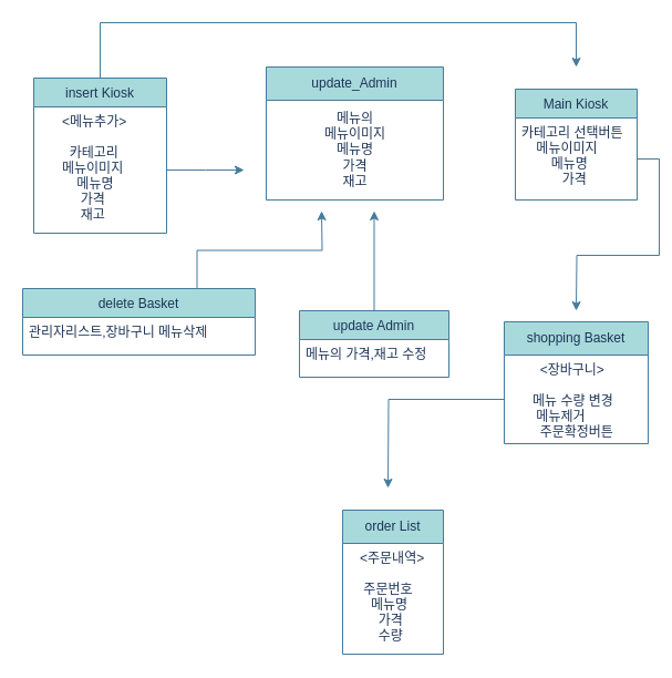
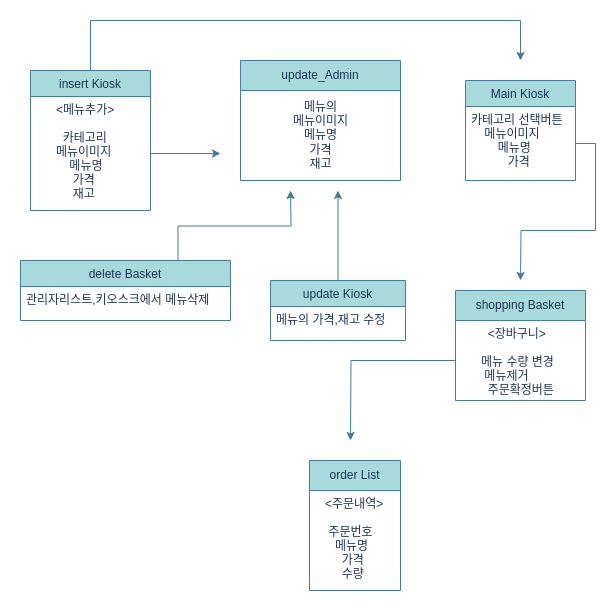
- <mxCell id="7" value="update Admin" style="swimlane;fontStyle=0;align=center;verticalAlign=top;childLayout=stackLayout;horizontal=1;startSize=26;horizontalStack=0;resizeParent=1;resizeLast=0;collapsible=1;marginBottom=0;rounded=0;shadow=0;strokeWidth=1;labelBackgroundColor=none;fillColor=#A8DADC;strokeColor=#457B9D;fontColor=#1D3557;" parent="1" vertex="1"><mxGeometry x="270" y="280" width="135" height="60" as="geometry"><mxRectangle x="340" y="380" width="170" height="26" as="alternateBounds" /></mxGeometry></mxCell>
+ <mxCell id="7" value="update Kiosk" style="swimlane;fontStyle=0;align=center;verticalAlign=top;childLayout=stackLayout;horizontal=1;startSize=26;horizontalStack=0;resizeParent=1;resizeLast=0;collapsible=1;marginBottom=0;rounded=0;shadow=0;strokeWidth=1;labelBackgroundColor=none;fillColor=#A8DADC;strokeColor=#457B9D;fontColor=#1D3557;" parent="1" vertex="1"><mxGeometry x="270" y="280" width="135" height="60" as="geometry"><mxRectangle x="340" y="380" width="170" height="26" as="alternateBounds" /></mxGeometry></mxCell>
- <mxCell id="21" value="관리자리스트,장바구니 메뉴삭제" style="text;align=left;verticalAlign=top;spacingLeft=4;spacingRight=4;overflow=hidden;rotatable=0;points=[[0,0.5],[1,0.5]];portConstraint=eastwest;fontStyle=0;labelBackgroundColor=none;fontColor=#1D3557;" vertex="1" parent="20"><mxGeometry y="26" width="210" height="24" as="geometry" /></mxCell>
+ <mxCell id="21" value="관리자리스트,키오스크에서 메뉴삭제" style="text;align=left;verticalAlign=top;spacingLeft=4;spacingRight=4;overflow=hidden;rotatable=0;points=[[0,0.5],[1,0.5]];portConstraint=eastwest;fontStyle=0;labelBackgroundColor=none;fontColor=#1D3557;" vertex="1" parent="20"><mxGeometry y="26" width="210" height="24" as="geometry" /></mxCell>
